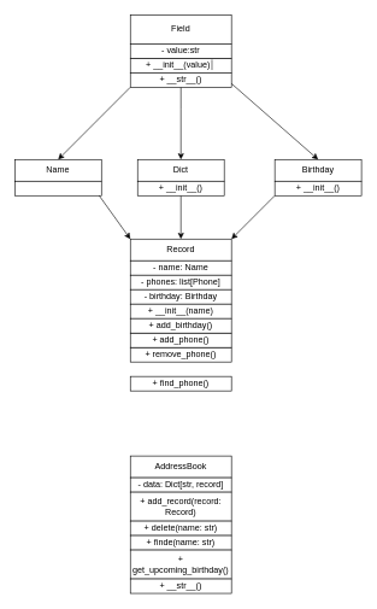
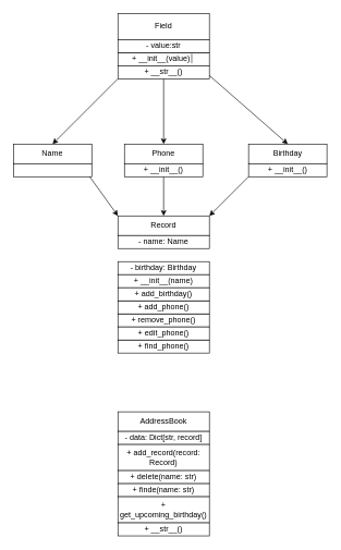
- <mxCell id="8" value="&lt;div&gt;Dict&lt;/div&gt;" style="rounded=0;whiteSpace=wrap;html=1;" parent="1" vertex="1"><mxGeometry x="190" y="220" width="120" height="30" as="geometry" /></mxCell>
+ <mxCell id="8" value="&lt;div&gt;Phone&lt;/div&gt;" style="rounded=0;whiteSpace=wrap;html=1;" parent="1" vertex="1"><mxGeometry x="190" y="220" width="120" height="30" as="geometry" /></mxCell>
- <mxCell id="19" value="- phones: list[Phone]" style="rounded=0;whiteSpace=wrap;html=1;" parent="1" vertex="1"><mxGeometry x="180" y="380" width="140" height="20" as="geometry" /></mxCell>
+ <mxCell id="25" value="+ edit_phone()" style="rounded=0;whiteSpace=wrap;html=1;" parent="1" vertex="1"><mxGeometry x="180" y="500" width="140" height="20" as="geometry" /></mxCell>
